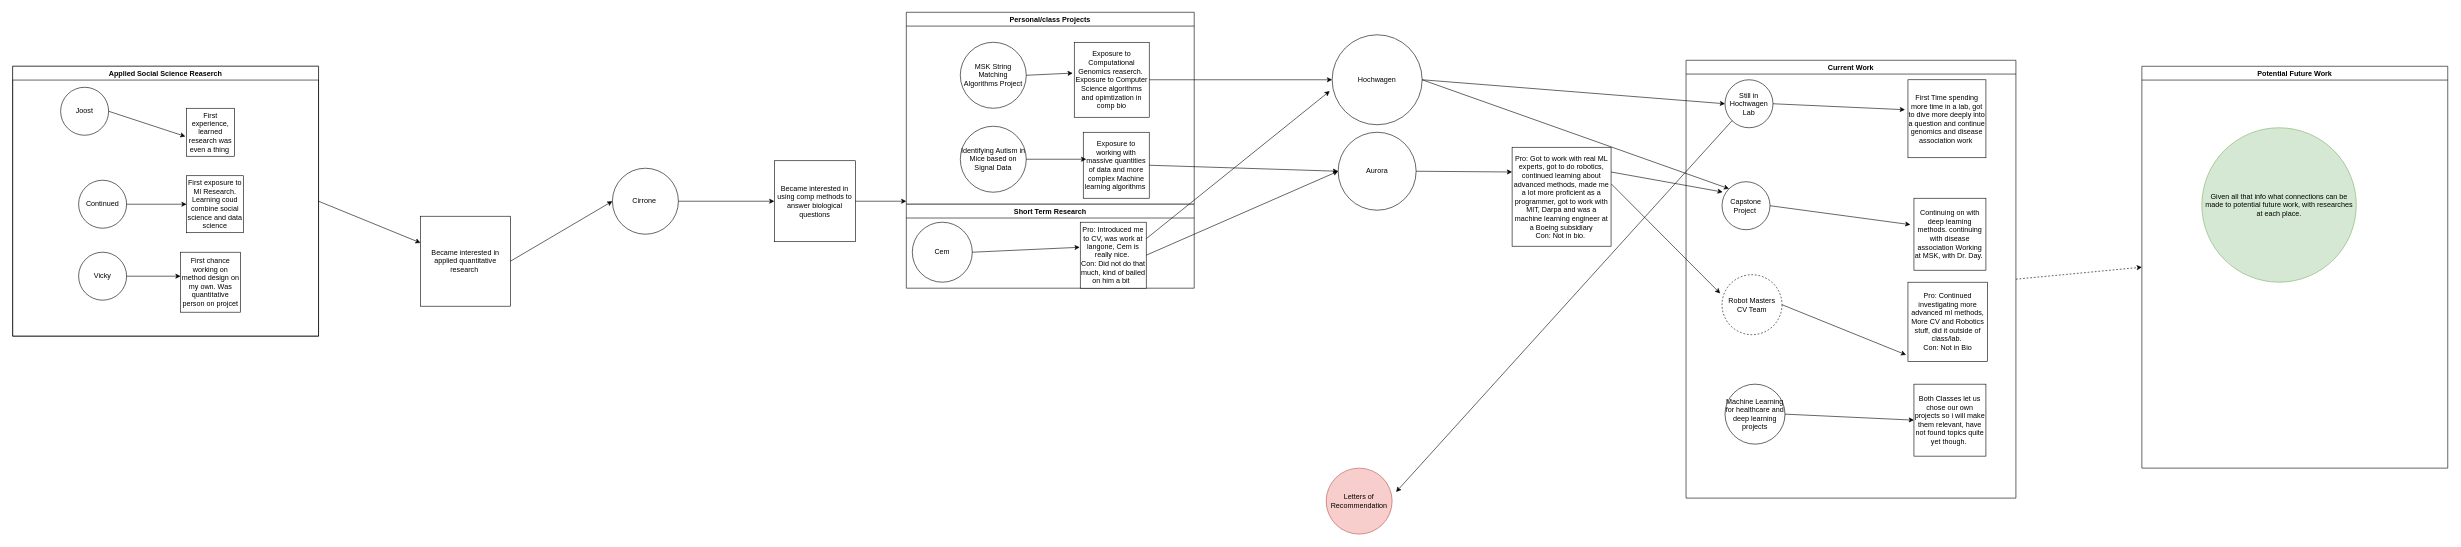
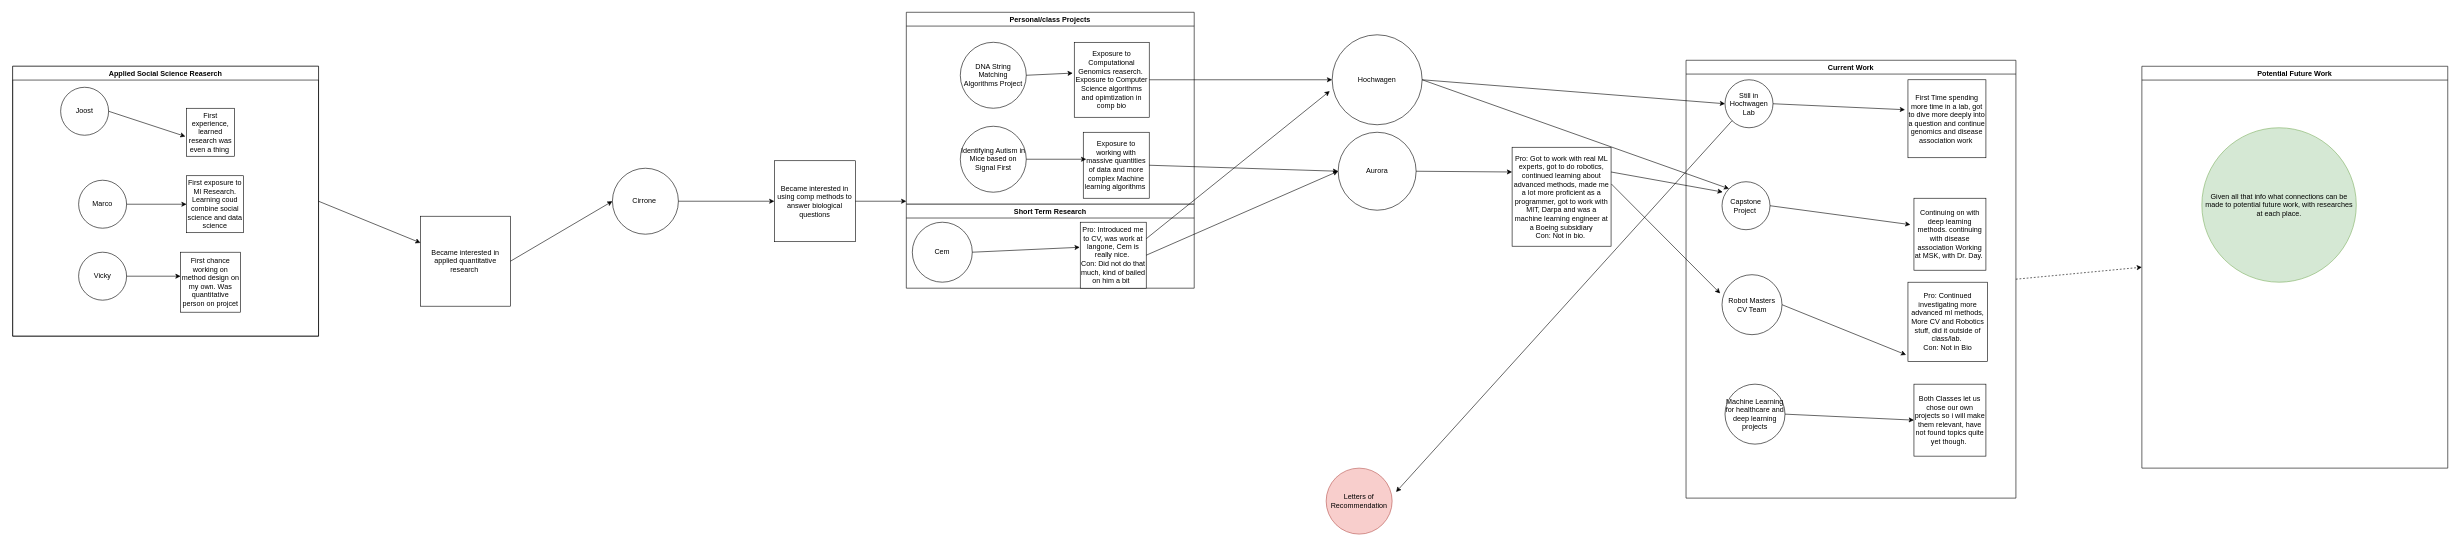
- <mxCell id="21" value="MSK String Matching Algorithms Project" style="ellipse;whiteSpace=wrap;html=1;aspect=fixed;" parent="19" vertex="1"><mxGeometry x="90" y="50" width="110" height="110" as="geometry" /></mxCell>
+ <mxCell id="21" value="DNA String Matching Algorithms Project" style="ellipse;whiteSpace=wrap;html=1;aspect=fixed;" parent="19" vertex="1"><mxGeometry x="90" y="50" width="110" height="110" as="geometry" /></mxCell>
- <mxCell id="20" value="Identifying Autism in Mice based on Signal Data" style="ellipse;whiteSpace=wrap;html=1;aspect=fixed;fillOpacity=100;" parent="19" vertex="1"><mxGeometry x="90" y="190" width="110" height="110" as="geometry" /></mxCell>
+ <mxCell id="20" value="Identifying Autism in Mice based on Signal First" style="ellipse;whiteSpace=wrap;html=1;aspect=fixed;fillOpacity=100;" parent="19" vertex="1"><mxGeometry x="90" y="190" width="110" height="110" as="geometry" /></mxCell>
- <mxCell id="4" value="Continued" style="ellipse;whiteSpace=wrap;html=1;aspect=fixed;" parent="2" vertex="1"><mxGeometry x="110" y="190" width="80" height="80" as="geometry" /></mxCell>
+ <mxCell id="4" value="Marco" style="ellipse;whiteSpace=wrap;html=1;aspect=fixed;" parent="2" vertex="1"><mxGeometry x="110" y="190" width="80" height="80" as="geometry" /></mxCell>
- <mxCell id="39" value="Robot Masters CV Team" style="ellipse;whiteSpace=wrap;html=1;aspect=fixed;dashed=1;" parent="38" vertex="1"><mxGeometry x="60" y="357.5" width="100" height="100" as="geometry" /></mxCell>
+ <mxCell id="39" value="Robot Masters CV Team" style="ellipse;whiteSpace=wrap;html=1;aspect=fixed;" parent="38" vertex="1"><mxGeometry x="60" y="357.5" width="100" height="100" as="geometry" /></mxCell>
